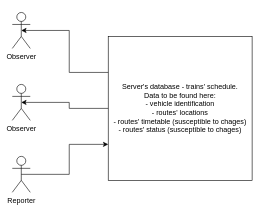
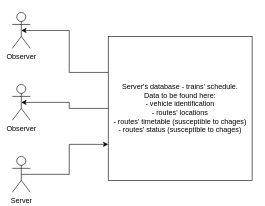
- <mxCell id="4" value="Reporter" style="shape=umlActor;verticalLabelPosition=bottom;verticalAlign=top;html=1;outlineConnect=0;" vertex="1" parent="1"><mxGeometry x="20" y="260" width="30" height="60" as="geometry" /></mxCell>
+ <mxCell id="4" value="Server" style="shape=umlActor;verticalLabelPosition=bottom;verticalAlign=top;html=1;outlineConnect=0;" vertex="1" parent="1"><mxGeometry x="20" y="260" width="30" height="60" as="geometry" /></mxCell>
